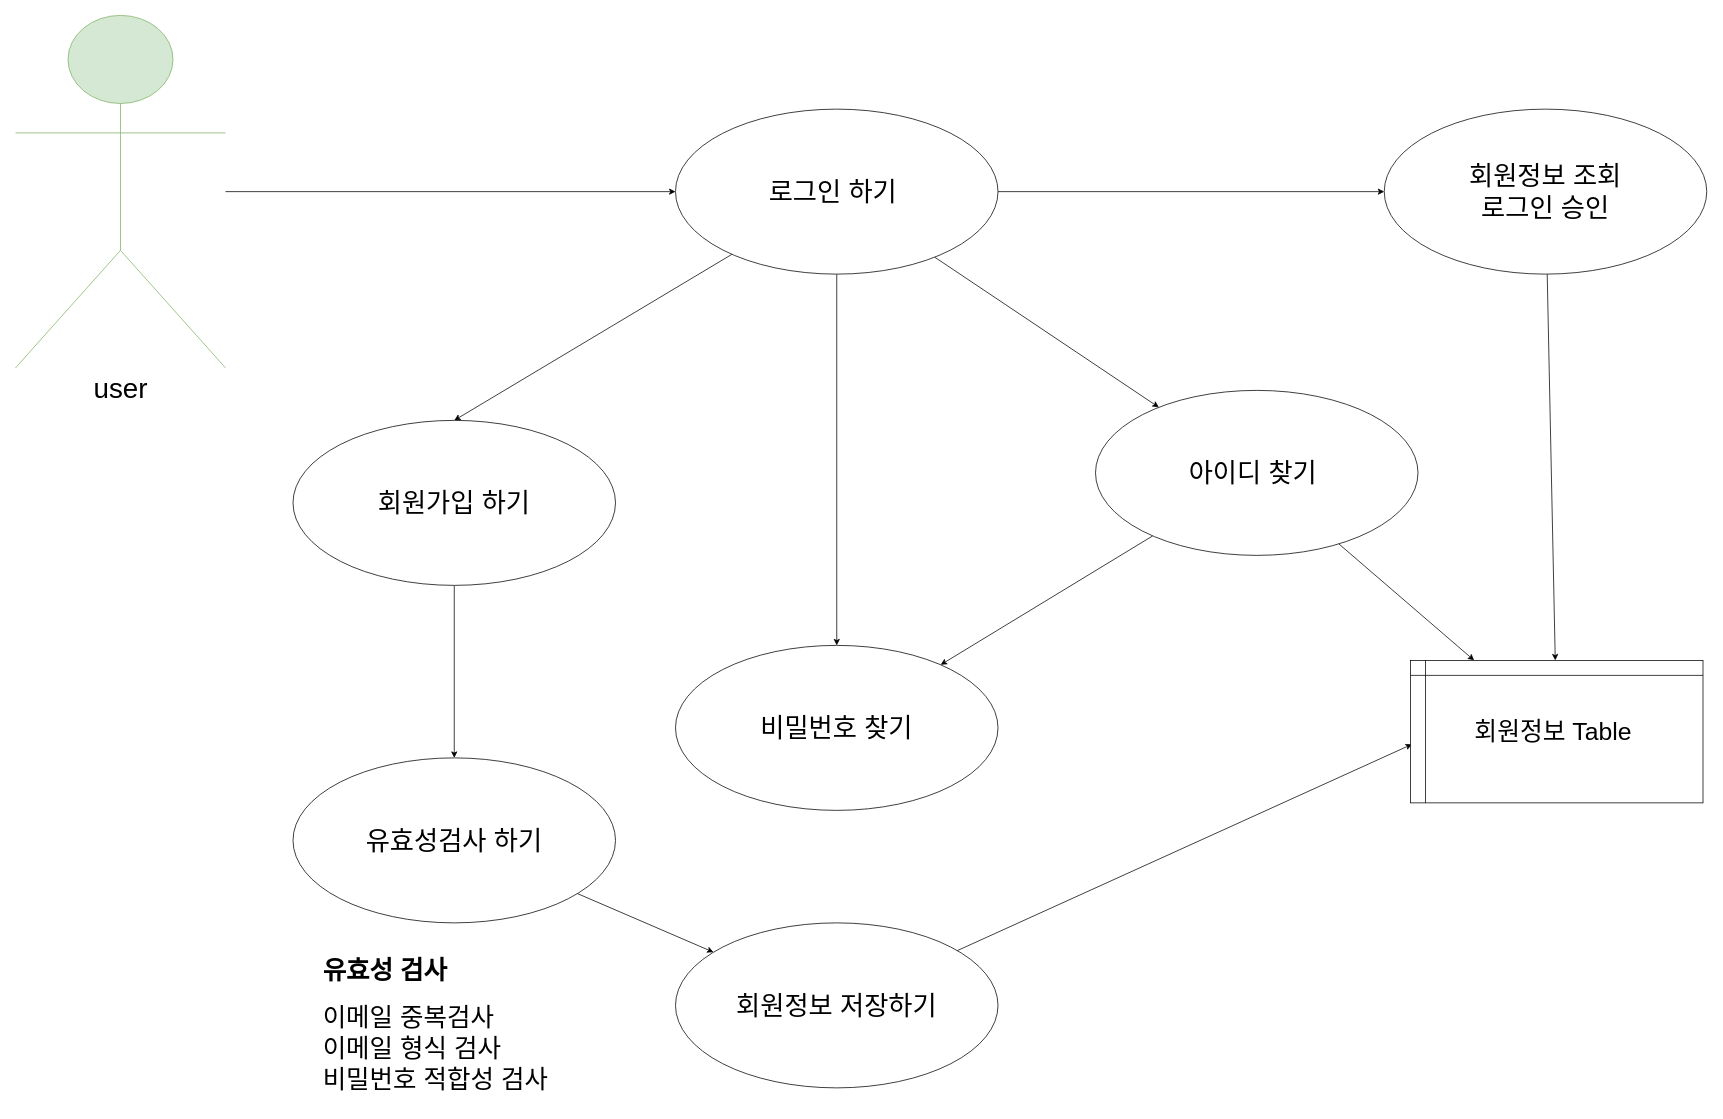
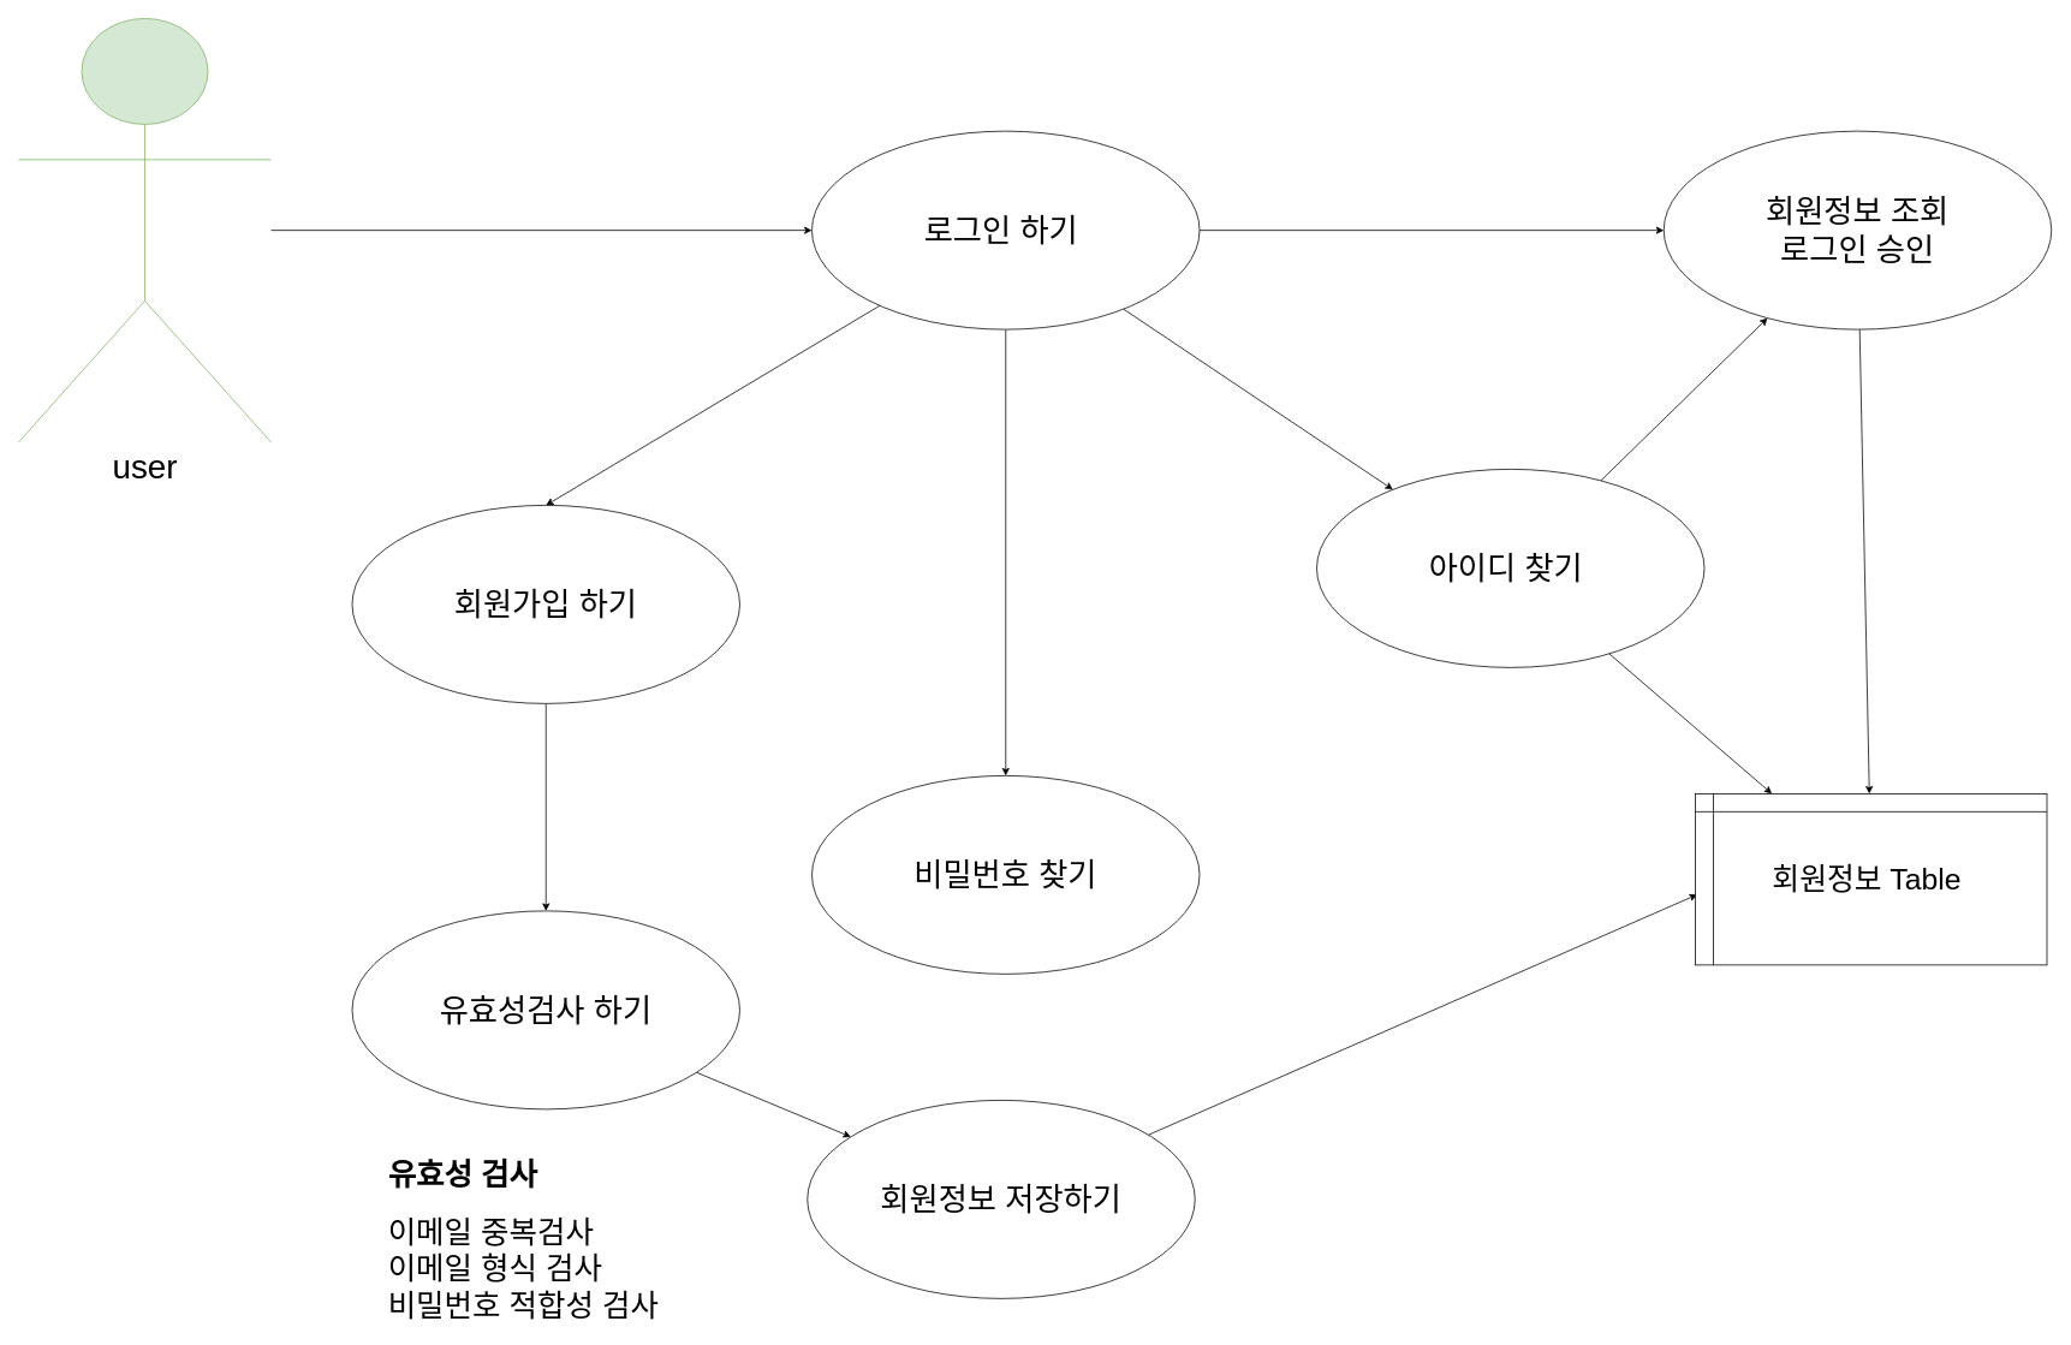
- <mxCell id="11" style="rounded=0;orthogonalLoop=1;jettySize=auto;html=1;" edge="1" parent="1" source="13" target="14"><mxGeometry relative="1" as="geometry" /></mxCell>
+ <mxCell id="11" style="rounded=0;orthogonalLoop=1;jettySize=auto;html=1;" edge="1" parent="1" source="13" target="22"><mxGeometry relative="1" as="geometry" /></mxCell>
- <mxCell id="19" value="회원정보 저장하기" style="ellipse;whiteSpace=wrap;html=1;fontSize=35;" vertex="1" parent="1"><mxGeometry x="900" y="1230" width="430" height="220" as="geometry" /></mxCell>
+ <mxCell id="19" value="회원정보 저장하기" style="ellipse;whiteSpace=wrap;html=1;fontSize=35;" vertex="1" parent="1"><mxGeometry x="895" y="1220" width="430" height="220" as="geometry" /></mxCell>
- <mxCell id="17" value="&lt;h1 style=&quot;font-size: 34px;&quot;&gt;유효성 검사&lt;/h1&gt;&lt;div style=&quot;font-size: 34px;&quot;&gt;이메일 중복검사&lt;/div&gt;&lt;div style=&quot;font-size: 34px;&quot;&gt;이메일 형식 검사&lt;/div&gt;&lt;div style=&quot;font-size: 34px;&quot;&gt;비밀번호 적합성 검사&lt;/div&gt;&lt;div style=&quot;font-size: 34px;&quot;&gt;&lt;br&gt;&lt;/div&gt;" style="text;html=1;strokeColor=none;fillColor=none;spacing=5;spacingTop=-20;whiteSpace=wrap;overflow=hidden;rounded=0;fontSize=34;fontFamily=Helvetica;fontColor=default;" vertex="1" parent="1"><mxGeometry x="425" y="1260" width="360" height="210" as="geometry" /></mxCell>
+ <mxCell id="17" value="&lt;h1 style=&quot;font-size: 34px;&quot;&gt;유효성 검사&lt;/h1&gt;&lt;div style=&quot;font-size: 34px;&quot;&gt;이메일 중복검사&lt;/div&gt;&lt;div style=&quot;font-size: 34px;&quot;&gt;이메일 형식 검사&lt;/div&gt;&lt;div style=&quot;font-size: 34px;&quot;&gt;비밀번호 적합성 검사&lt;/div&gt;&lt;div style=&quot;font-size: 34px;&quot;&gt;&lt;br&gt;&lt;/div&gt;" style="text;html=1;strokeColor=none;fillColor=none;spacing=5;spacingTop=-20;whiteSpace=wrap;overflow=hidden;rounded=0;fontSize=34;fontFamily=Helvetica;fontColor=default;" vertex="1" parent="1"><mxGeometry x="425" y="1270" width="360" height="210" as="geometry" /></mxCell>
